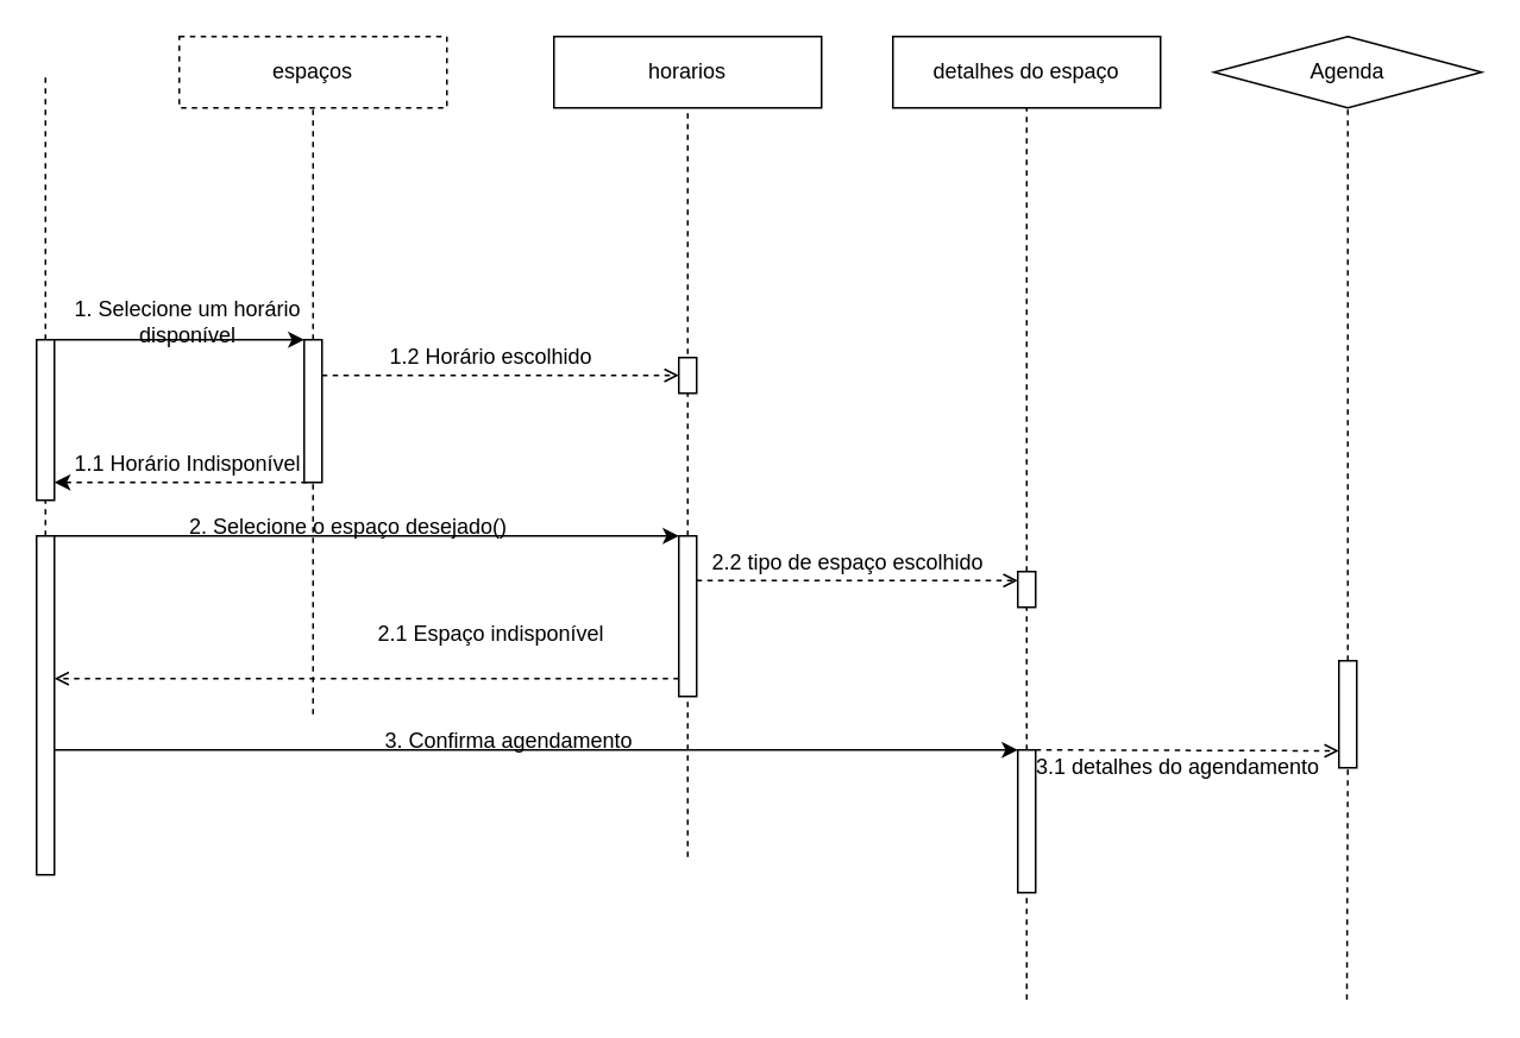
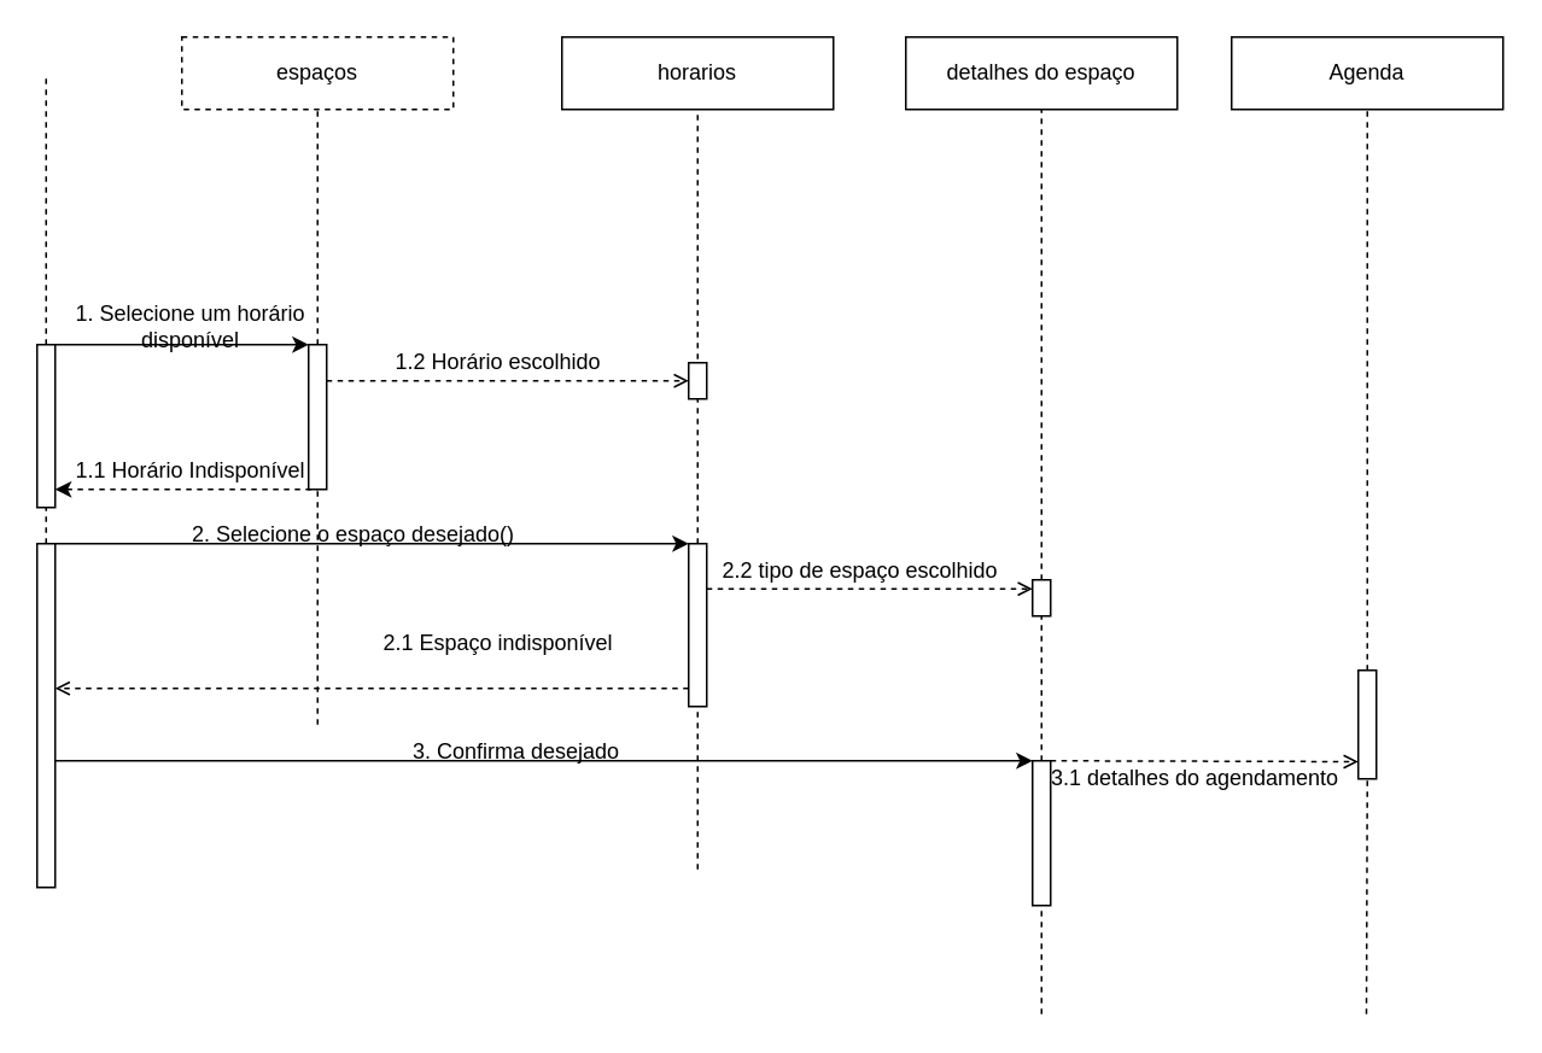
- <mxCell id="25" value="Agenda" style="rhombus;whiteSpace=wrap;html=1;" parent="1" vertex="1"><mxGeometry x="680" y="20" width="150" height="40" as="geometry" /></mxCell>
+ <mxCell id="25" value="Agenda" style="rounded=0;whiteSpace=wrap;html=1;" parent="1" vertex="1"><mxGeometry x="680" y="20" width="150" height="40" as="geometry" /></mxCell>
- <mxCell id="24" value="3. Confirma agendamento " style="text;html=1;strokeColor=none;fillColor=none;align=center;verticalAlign=middle;whiteSpace=wrap;rounded=0;" parent="1" vertex="1"><mxGeometry x="190" y="400" width="190" height="30" as="geometry" /></mxCell>
+ <mxCell id="24" value="3. Confirma desejado " style="text;html=1;strokeColor=none;fillColor=none;align=center;verticalAlign=middle;whiteSpace=wrap;rounded=0;" parent="1" vertex="1"><mxGeometry x="190" y="400" width="190" height="30" as="geometry" /></mxCell>
